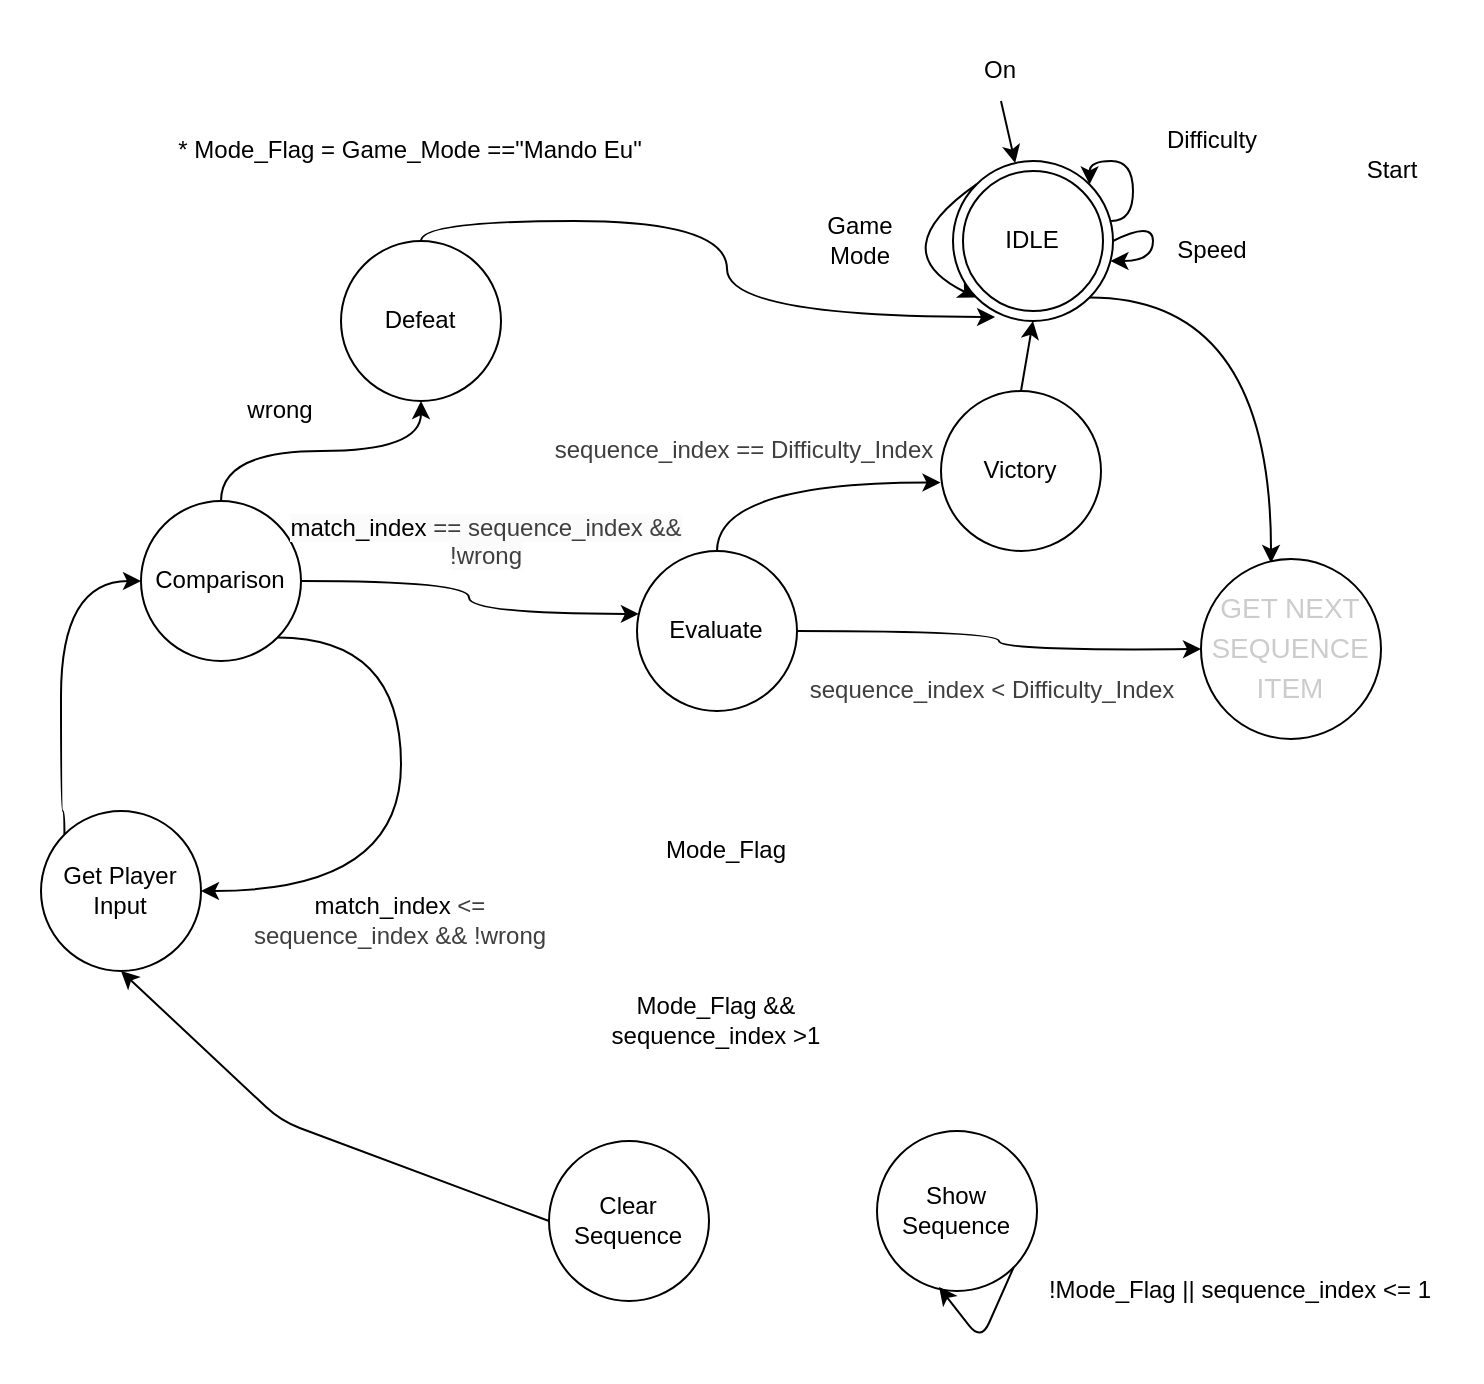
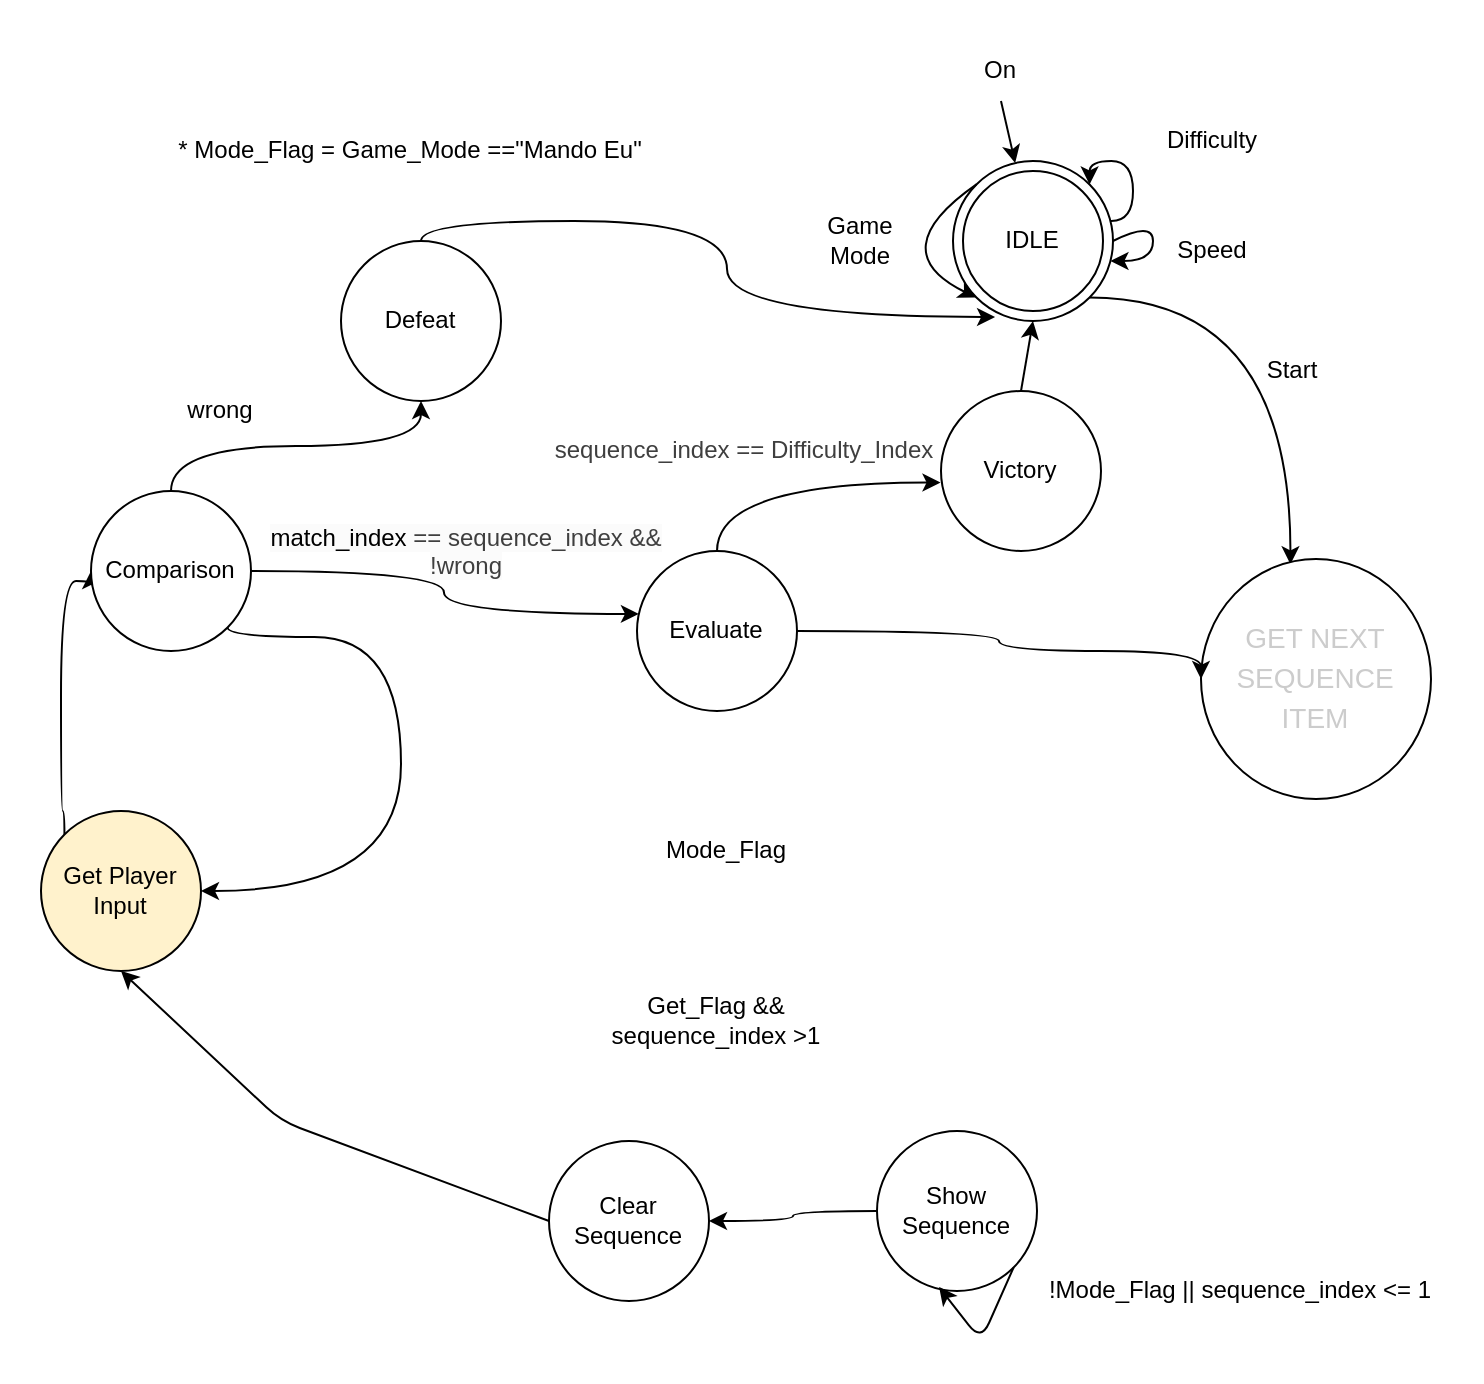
- <mxCell id="11" value="Start" style="text;strokeColor=none;align=center;fillColor=none;html=1;verticalAlign=middle;whiteSpace=wrap;rounded=0;" parent="1" vertex="1"><mxGeometry x="666" y="70" width="60" height="30" as="geometry" /></mxCell>
+ <mxCell id="11" value="Start" style="text;strokeColor=none;align=center;fillColor=none;html=1;verticalAlign=middle;whiteSpace=wrap;rounded=0;" parent="1" vertex="1"><mxGeometry x="616" y="170" width="60" height="30" as="geometry" /></mxCell>
- <mxCell id="31" value="wrong" style="text;strokeColor=none;align=center;fillColor=none;html=1;verticalAlign=middle;whiteSpace=wrap;rounded=0;" parent="1" vertex="1"><mxGeometry x="110" y="190" width="60" height="30" as="geometry" /></mxCell>
+ <mxCell id="31" value="wrong" style="text;strokeColor=none;align=center;fillColor=none;html=1;verticalAlign=middle;whiteSpace=wrap;rounded=0;" parent="1" vertex="1"><mxGeometry x="80" y="190" width="60" height="30" as="geometry" /></mxCell>
- <mxCell id="30" value="&lt;span style=&quot;color: rgb(63, 63, 63); font-family: Helvetica; font-size: 12px; font-style: normal; font-variant-ligatures: normal; font-variant-caps: normal; font-weight: 400; letter-spacing: normal; orphans: 2; text-indent: 0px; text-transform: none; widows: 2; word-spacing: 0px; -webkit-text-stroke-width: 0px; white-space: normal; background-color: rgb(251, 251, 251); text-decoration-thickness: initial; text-decoration-style: initial; text-decoration-color: initial; float: none; display: inline !important;&quot;&gt;&lt;span style=&quot;color: rgb(0, 0, 0);&quot;&gt;match_index&lt;/span&gt;&amp;nbsp;==&amp;nbsp;&lt;span style=&quot;color: rgb(63, 63, 63);&quot;&gt;sequence_index&lt;/span&gt;&amp;nbsp;&amp;amp;&amp;amp; !wrong&lt;/span&gt;" style="text;whiteSpace=wrap;html=1;align=center;" parent="1" vertex="1"><mxGeometry x="168" y="250" width="150" height="40" as="geometry" /></mxCell>
+ <mxCell id="30" value="&lt;span style=&quot;color: rgb(63, 63, 63); font-family: Helvetica; font-size: 12px; font-style: normal; font-variant-ligatures: normal; font-variant-caps: normal; font-weight: 400; letter-spacing: normal; orphans: 2; text-indent: 0px; text-transform: none; widows: 2; word-spacing: 0px; -webkit-text-stroke-width: 0px; white-space: normal; background-color: rgb(251, 251, 251); text-decoration-thickness: initial; text-decoration-style: initial; text-decoration-color: initial; float: none; display: inline !important;&quot;&gt;&lt;span style=&quot;color: rgb(0, 0, 0);&quot;&gt;match_index&lt;/span&gt;&amp;nbsp;==&amp;nbsp;&lt;span style=&quot;color: rgb(63, 63, 63);&quot;&gt;sequence_index&lt;/span&gt;&amp;nbsp;&amp;amp;&amp;amp; !wrong&lt;/span&gt;" style="text;whiteSpace=wrap;html=1;align=center;" parent="1" vertex="1"><mxGeometry x="158" y="255" width="150" height="40" as="geometry" /></mxCell>
- <mxCell id="16" value="Comparison" style="ellipse;whiteSpace=wrap;html=1;" parent="1" vertex="1"><mxGeometry x="70" y="250" width="80" height="80" as="geometry" /></mxCell>
+ <mxCell id="16" value="Comparison" style="ellipse;whiteSpace=wrap;html=1;" parent="1" vertex="1"><mxGeometry x="45" y="245" width="80" height="80" as="geometry" /></mxCell>
- <mxCell id="22" value="&lt;div style=&quot;line-height: 19px; color: rgb(204, 204, 204);&quot;&gt;&lt;span style=&quot;font-size: 14px; white-space: pre;&quot;&gt;&lt;font face=&quot;Helvetica&quot;&gt;GET NEXT&lt;/font&gt;&lt;/span&gt;&lt;/div&gt;&lt;div style=&quot;line-height: 19px; color: rgb(204, 204, 204);&quot;&gt;&lt;span style=&quot;font-size: 14px; white-space: pre;&quot;&gt;&lt;font face=&quot;Helvetica&quot;&gt;SEQUENCE&lt;/font&gt;&lt;/span&gt;&lt;/div&gt;&lt;div style=&quot;line-height: 19px; color: rgb(204, 204, 204);&quot;&gt;&lt;span style=&quot;font-size: 14px; white-space: pre; background-color: transparent;&quot;&gt;&lt;font face=&quot;Helvetica&quot;&gt;ITEM&lt;/font&gt;&lt;/span&gt;&lt;/div&gt;" style="ellipse;whiteSpace=wrap;html=1;" parent="1" vertex="1"><mxGeometry x="600" y="279" width="90" height="90" as="geometry" /></mxCell>
+ <mxCell id="22" value="&lt;div style=&quot;line-height: 19px; color: rgb(204, 204, 204);&quot;&gt;&lt;span style=&quot;font-size: 14px; white-space: pre;&quot;&gt;&lt;font face=&quot;Helvetica&quot;&gt;GET NEXT&lt;/font&gt;&lt;/span&gt;&lt;/div&gt;&lt;div style=&quot;line-height: 19px; color: rgb(204, 204, 204);&quot;&gt;&lt;span style=&quot;font-size: 14px; white-space: pre;&quot;&gt;&lt;font face=&quot;Helvetica&quot;&gt;SEQUENCE&lt;/font&gt;&lt;/span&gt;&lt;/div&gt;&lt;div style=&quot;line-height: 19px; color: rgb(204, 204, 204);&quot;&gt;&lt;span style=&quot;font-size: 14px; white-space: pre; background-color: transparent;&quot;&gt;&lt;font face=&quot;Helvetica&quot;&gt;ITEM&lt;/font&gt;&lt;/span&gt;&lt;/div&gt;" style="ellipse;whiteSpace=wrap;html=1;" parent="1" vertex="1"><mxGeometry x="600" y="279" width="115" height="120" as="geometry" /></mxCell>
- <mxCell id="38" value="&lt;span style=&quot;color: rgb(63, 63, 63);&quot;&gt;&lt;span style=&quot;scrollbar-color: light-dark(#e2e2e2, #4b4b4b)&lt;br/&gt;&#09;&#09;&#09;&#09;&#09;light-dark(#fbfbfb, var(--dark-panel-color)); color: rgb(63, 63, 63);&quot;&gt;sequence&lt;/span&gt;&lt;span style=&quot;color: rgb(63, 63, 63);&quot;&gt;_index&lt;/span&gt;&amp;nbsp;&amp;lt; Difficulty_Index&lt;/span&gt;" style="text;strokeColor=none;align=center;fillColor=none;html=1;verticalAlign=middle;whiteSpace=wrap;rounded=0;" parent="1" vertex="1"><mxGeometry x="398" y="330" width="196" height="30" as="geometry" /></mxCell>
- <mxCell id="10" value="Get Player Input" style="ellipse;whiteSpace=wrap;html=1;" parent="1" vertex="1"><mxGeometry x="20" y="405" width="80" height="80" as="geometry" /></mxCell>
+ <mxCell id="10" value="Get Player Input" style="ellipse;whiteSpace=wrap;html=1;fillColor=#fff2cc;" parent="1" vertex="1"><mxGeometry x="20" y="405" width="80" height="80" as="geometry" /></mxCell>
- <mxCell id="27" value="&lt;span style=&quot;color: rgb(63, 63, 63);&quot;&gt;&lt;span style=&quot;color: rgb(0, 0, 0);&quot;&gt;match_index&lt;/span&gt;&amp;nbsp;&amp;lt;= sequence_index &amp;amp;&amp;amp; !wrong&lt;/span&gt;" style="text;strokeColor=none;align=center;fillColor=none;html=1;verticalAlign=middle;whiteSpace=wrap;rounded=0;" parent="1" vertex="1"><mxGeometry x="120" y="445" width="160" height="30" as="geometry" /></mxCell>
- <mxCell id="36" value="Mode_Flag &amp;amp;&amp;amp; sequence_index &amp;gt;1" style="text;strokeColor=none;align=center;fillColor=none;html=1;verticalAlign=middle;whiteSpace=wrap;rounded=0;" parent="1" vertex="1"><mxGeometry x="278" y="495" width="160" height="30" as="geometry" /></mxCell>
+ <mxCell id="36" value="Get_Flag &amp;amp;&amp;amp; sequence_index &amp;gt;1" style="text;strokeColor=none;align=center;fillColor=none;html=1;verticalAlign=middle;whiteSpace=wrap;rounded=0;" parent="1" vertex="1"><mxGeometry x="278" y="495" width="160" height="30" as="geometry" /></mxCell>
+ <mxCell id="12" style="edgeStyle=orthogonalEdgeStyle;curved=1;html=1;exitX=0;exitY=0.5;exitDx=0;exitDy=0;" parent="1" source="13" target="41" edge="1"><mxGeometry relative="1" as="geometry" /></mxCell>
